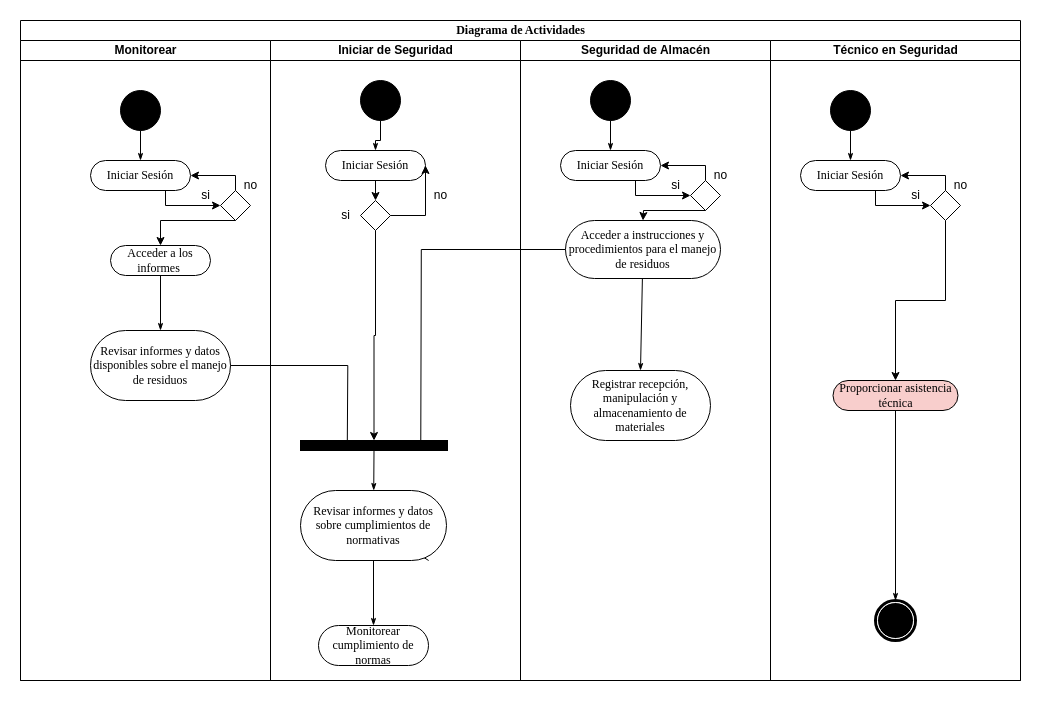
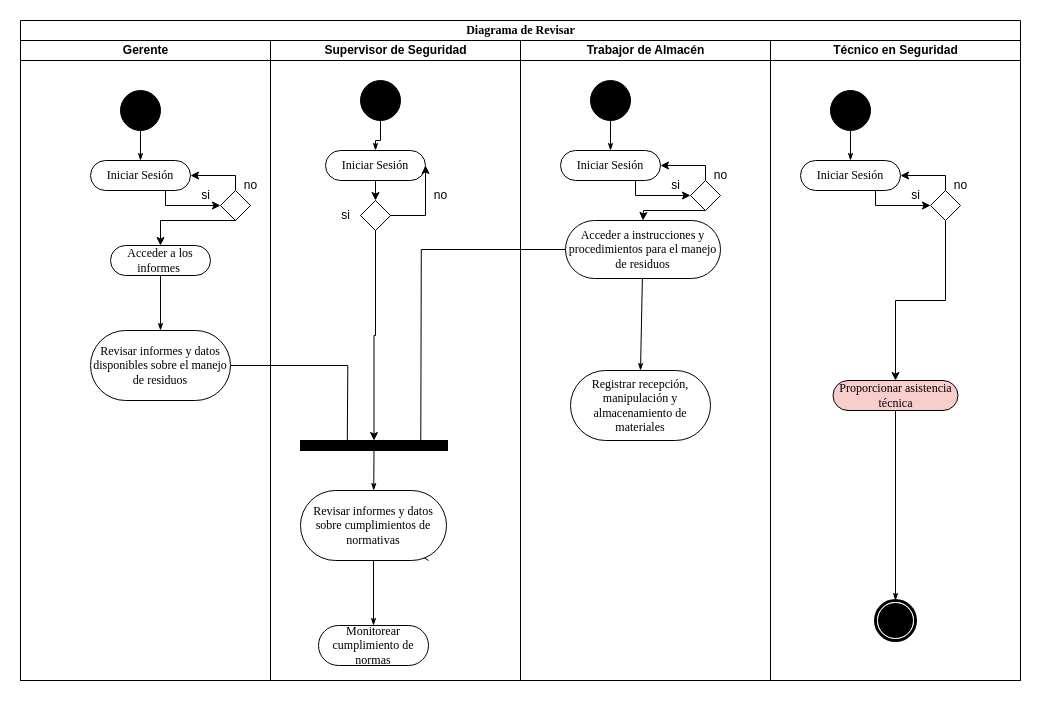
- <mxCell id="2" value="Diagrama de Actividades" style="swimlane;html=1;childLayout=stackLayout;startSize=20;rounded=0;shadow=0;comic=0;labelBackgroundColor=none;strokeWidth=1;fontFamily=Verdana;fontSize=12;align=center;" parent="1" vertex="1"><mxGeometry x="20" y="20" width="1000" height="660" as="geometry" /></mxCell>
+ <mxCell id="2" value="Diagrama de Revisar" style="swimlane;html=1;childLayout=stackLayout;startSize=20;rounded=0;shadow=0;comic=0;labelBackgroundColor=none;strokeWidth=1;fontFamily=Verdana;fontSize=12;align=center;" parent="1" vertex="1"><mxGeometry x="20" y="20" width="1000" height="660" as="geometry" /></mxCell>
- <mxCell id="3" value="Monitorear" style="swimlane;html=1;startSize=20;" parent="2" vertex="1"><mxGeometry y="20" width="250" height="640" as="geometry" /></mxCell>
+ <mxCell id="3" value="Gerente" style="swimlane;html=1;startSize=20;" parent="2" vertex="1"><mxGeometry y="20" width="250" height="640" as="geometry" /></mxCell>
- <mxCell id="16" value="Iniciar de Seguridad" style="swimlane;html=1;startSize=20;" parent="2" vertex="1"><mxGeometry x="250" y="20" width="250" height="640" as="geometry" /></mxCell>
+ <mxCell id="16" value="Supervisor de Seguridad" style="swimlane;html=1;startSize=20;" parent="2" vertex="1"><mxGeometry x="250" y="20" width="250" height="640" as="geometry" /></mxCell>
- <mxCell id="30" value="Seguridad de Almacén" style="swimlane;html=1;startSize=20;" parent="2" vertex="1"><mxGeometry x="500" y="20" width="250" height="640" as="geometry" /></mxCell>
+ <mxCell id="30" value="Trabajor de Almacén" style="swimlane;html=1;startSize=20;" parent="2" vertex="1"><mxGeometry x="500" y="20" width="250" height="640" as="geometry" /></mxCell>
